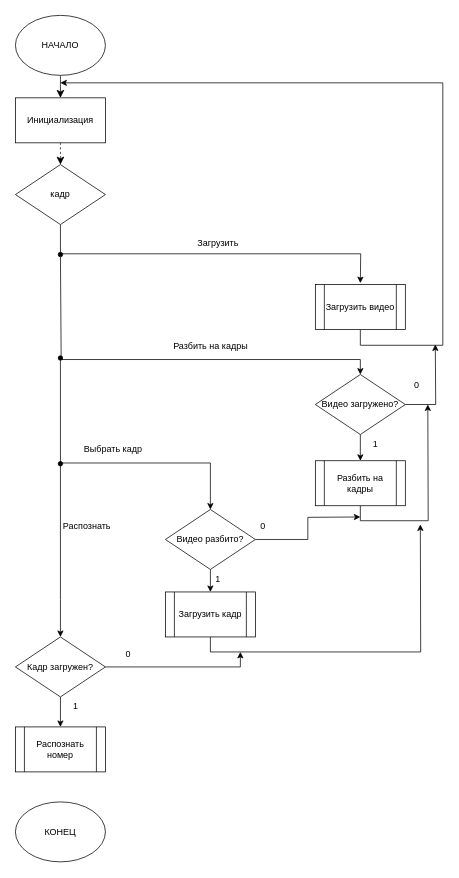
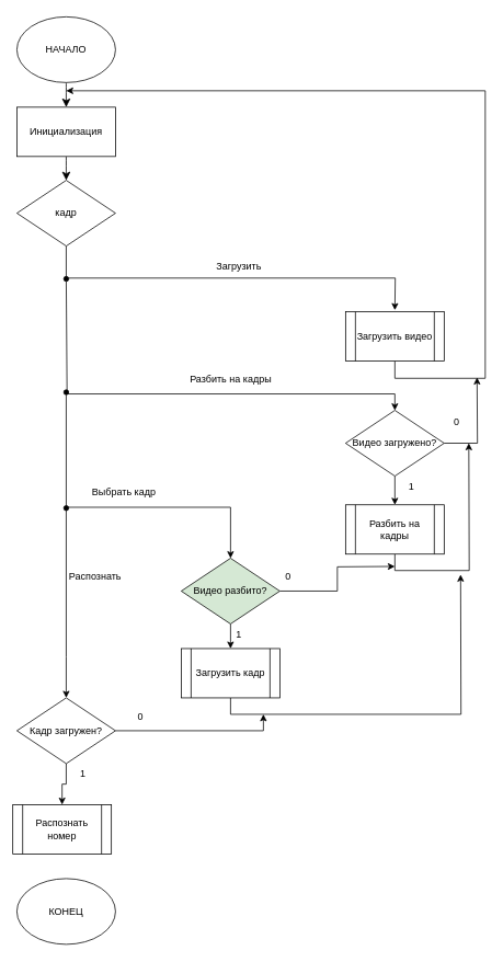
- <mxCell id="36" style="edgeStyle=none;curved=1;rounded=0;orthogonalLoop=1;jettySize=auto;html=1;exitX=0.5;exitY=1;exitDx=0;exitDy=0;entryX=0.5;entryY=0;entryDx=0;entryDy=0;fontSize=12;startSize=8;endSize=8;dashed=1;" edge="1" parent="1" source="37" target="5"><mxGeometry relative="1" as="geometry" /></mxCell>
+ <mxCell id="36" style="edgeStyle=none;curved=1;rounded=0;orthogonalLoop=1;jettySize=auto;html=1;exitX=0.5;exitY=1;exitDx=0;exitDy=0;entryX=0.5;entryY=0;entryDx=0;entryDy=0;fontSize=12;startSize=8;endSize=8;" edge="1" parent="1" source="37" target="5"><mxGeometry relative="1" as="geometry" /></mxCell>
- <mxCell id="20" value="Видео разбито?" style="rhombus;whiteSpace=wrap;html=1;" parent="1" vertex="1"><mxGeometry x="220" y="679" width="120" height="80" as="geometry" /></mxCell>
+ <mxCell id="20" value="Видео разбито?" style="rhombus;whiteSpace=wrap;html=1;fillColor=#d5e8d4;" parent="1" vertex="1"><mxGeometry x="220" y="679" width="120" height="80" as="geometry" /></mxCell>
- <mxCell id="33" value="Распознать номер" style="shape=process;whiteSpace=wrap;html=1;backgroundOutline=1;" parent="1" vertex="1"><mxGeometry x="20" y="969" width="120" height="60" as="geometry" /></mxCell>
+ <mxCell id="33" value="Распознать номер" style="shape=process;whiteSpace=wrap;html=1;backgroundOutline=1;" parent="1" vertex="1"><mxGeometry x="15" y="979" width="120" height="60" as="geometry" /></mxCell>
